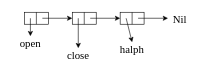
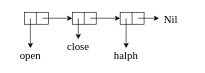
- <mxCell id="19" value="&lt;font style=&quot;font-size: 18px&quot;&gt;Nil&lt;/font&gt;" style="text;html=1;strokeColor=none;fillColor=none;align=center;verticalAlign=middle;whiteSpace=wrap;rounded=0;fontSize=24;fontFamily=Ubuntu Mono;fontSource=https%3A%2F%2Ffonts.googleapis.com%2Fcss%3Ffamily%3DUbuntu%2BMono;" parent="1" vertex="1"><mxGeometry x="280" y="20" width="40" height="20" as="geometry" /></mxCell>
+ <mxCell id="19" value="&lt;font style=&quot;font-size: 18px&quot;&gt;Nil&lt;/font&gt;" style="text;html=1;strokeColor=none;fillColor=none;align=center;verticalAlign=middle;whiteSpace=wrap;rounded=0;fontSize=24;fontFamily=Ubuntu Mono;fontSource=https%3A%2F%2Ffonts.googleapis.com%2Fcss%3Ffamily%3DUbuntu%2BMono;" parent="1" vertex="1"><mxGeometry x="265" y="20" width="40" height="20" as="geometry" /></mxCell>
- <mxCell id="11" value="&lt;font style=&quot;font-size: 18px&quot;&gt;open&lt;/font&gt;" style="text;html=1;strokeColor=none;fillColor=none;align=center;verticalAlign=middle;whiteSpace=wrap;rounded=0;fontSize=24;fontFamily=Ubuntu Mono;fontSource=https%3A%2F%2Ffonts.googleapis.com%2Fcss%3Ffamily%3DUbuntu%2BMono;" parent="1" vertex="1"><mxGeometry x="20" y="60" width="60" height="20" as="geometry" /></mxCell>
+ <mxCell id="11" value="&lt;font style=&quot;font-size: 18px&quot;&gt;open&lt;/font&gt;" style="text;html=1;strokeColor=none;fillColor=none;align=center;verticalAlign=middle;whiteSpace=wrap;rounded=0;fontSize=24;fontFamily=Ubuntu Mono;fontSource=https%3A%2F%2Ffonts.googleapis.com%2Fcss%3Ffamily%3DUbuntu%2BMono;" parent="1" vertex="1"><mxGeometry x="20" y="80" width="60" height="20" as="geometry" /></mxCell>
- <mxCell id="18" value="&lt;font style=&quot;font-size: 18px&quot;&gt;halph&lt;/font&gt;" style="text;html=1;strokeColor=none;fillColor=none;align=center;verticalAlign=middle;whiteSpace=wrap;rounded=0;fontSize=24;fontFamily=Ubuntu Mono;fontSource=https%3A%2F%2Ffonts.googleapis.com%2Fcss%3Ffamily%3DUbuntu%2BMono;" parent="1" vertex="1"><mxGeometry x="190" y="70" width="60" height="20" as="geometry" /></mxCell>
+ <mxCell id="18" value="&lt;font style=&quot;font-size: 18px&quot;&gt;halph&lt;/font&gt;" style="text;html=1;strokeColor=none;fillColor=none;align=center;verticalAlign=middle;whiteSpace=wrap;rounded=0;fontSize=24;fontFamily=Ubuntu Mono;fontSource=https%3A%2F%2Ffonts.googleapis.com%2Fcss%3Ffamily%3DUbuntu%2BMono;" parent="1" vertex="1"><mxGeometry x="180" y="80" width="60" height="20" as="geometry" /></mxCell>
- <mxCell id="17" value="&lt;div&gt;&lt;span style=&quot;font-size: 18px&quot;&gt;close&lt;/span&gt;&lt;/div&gt;" style="text;html=1;strokeColor=none;fillColor=none;align=center;verticalAlign=middle;whiteSpace=wrap;rounded=0;fontSize=24;fontFamily=Ubuntu Mono;fontSource=https%3A%2F%2Ffonts.googleapis.com%2Fcss%3Ffamily%3DUbuntu%2BMono;" parent="1" vertex="1"><mxGeometry x="100" y="80" width="60" height="20" as="geometry" /></mxCell>
+ <mxCell id="17" value="&lt;div&gt;&lt;span style=&quot;font-size: 18px&quot;&gt;close&lt;/span&gt;&lt;/div&gt;" style="text;html=1;strokeColor=none;fillColor=none;align=center;verticalAlign=middle;whiteSpace=wrap;rounded=0;fontSize=24;fontFamily=Ubuntu Mono;fontSource=https%3A%2F%2Ffonts.googleapis.com%2Fcss%3Ffamily%3DUbuntu%2BMono;" parent="1" vertex="1"><mxGeometry x="100" y="65" width="60" height="20" as="geometry" /></mxCell>
